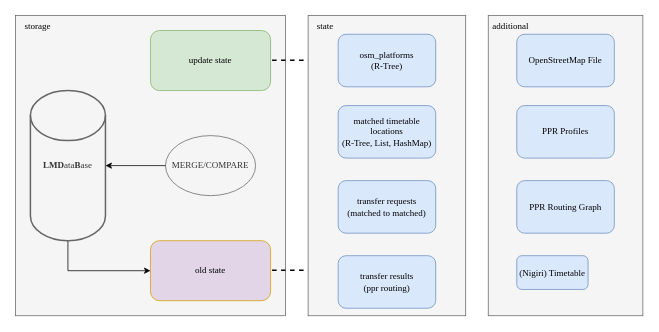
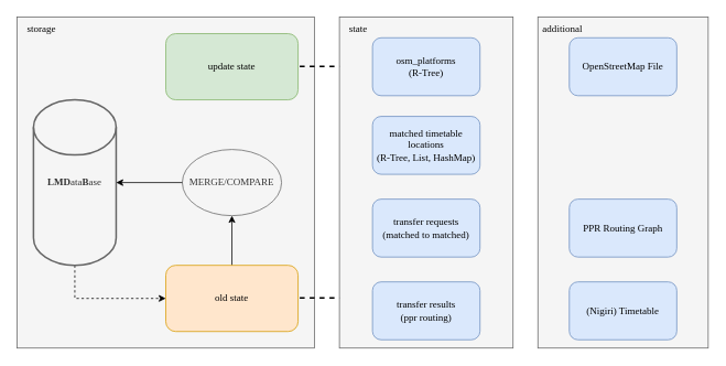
- <mxCell id="22" value="PPR Profiles" style="rounded=1;whiteSpace=wrap;html=1;fillColor=#dae8fc;strokeColor=#6c8ebf;fontFamily=Calibri Light;" vertex="1" parent="1"><mxGeometry x="688" y="140" width="130" height="70" as="geometry" /></mxCell>
+ <mxCell id="5" style="edgeStyle=orthogonalEdgeStyle;rounded=0;orthogonalLoop=1;jettySize=auto;html=1;exitX=0.5;exitY=0;exitDx=0;exitDy=0;entryX=0.5;entryY=1;entryDx=0;entryDy=0;fontFamily=Calibri Light;" edge="1" parent="1" source="6" target="8"><mxGeometry relative="1" as="geometry" /></mxCell>
- <mxCell id="3" style="edgeStyle=orthogonalEdgeStyle;rounded=0;orthogonalLoop=1;jettySize=auto;html=1;exitX=0.5;exitY=1;exitDx=0;exitDy=0;exitPerimeter=0;entryX=0;entryY=0.5;entryDx=0;entryDy=0;fontFamily=Calibri Light;" edge="1" parent="1" source="4" target="6"><mxGeometry relative="1" as="geometry" /></mxCell>
+ <mxCell id="3" style="edgeStyle=orthogonalEdgeStyle;rounded=0;orthogonalLoop=1;jettySize=auto;html=1;exitX=0.5;exitY=1;exitDx=0;exitDy=0;exitPerimeter=0;entryX=0;entryY=0.5;entryDx=0;entryDy=0;fontFamily=Calibri Light;dashed=1;" edge="1" parent="1" source="4" target="6"><mxGeometry relative="1" as="geometry" /></mxCell>
- <mxCell id="6" value="old state" style="rounded=1;whiteSpace=wrap;html=1;fillColor=#e1d5e7;strokeColor=#d79b00;fontFamily=Calibri Light;" vertex="1" parent="1"><mxGeometry x="200" y="320" width="160" height="80" as="geometry" /></mxCell>
+ <mxCell id="6" value="old state" style="rounded=1;whiteSpace=wrap;html=1;fillColor=#ffe6cc;strokeColor=#d79b00;fontFamily=Calibri Light;" vertex="1" parent="1"><mxGeometry x="200" y="320" width="160" height="80" as="geometry" /></mxCell>
- <mxCell id="24" value="(Nigiri) Timetable" style="rounded=1;whiteSpace=wrap;html=1;fillColor=#dae8fc;strokeColor=#6c8ebf;fontFamily=Calibri Light;" vertex="1" parent="1"><mxGeometry x="688" y="340" width="95" height="45" as="geometry" /></mxCell>
+ <mxCell id="24" value="(Nigiri) Timetable" style="rounded=1;whiteSpace=wrap;html=1;fillColor=#dae8fc;strokeColor=#6c8ebf;fontFamily=Calibri Light;" vertex="1" parent="1"><mxGeometry x="688" y="340" width="130" height="70" as="geometry" /></mxCell>
